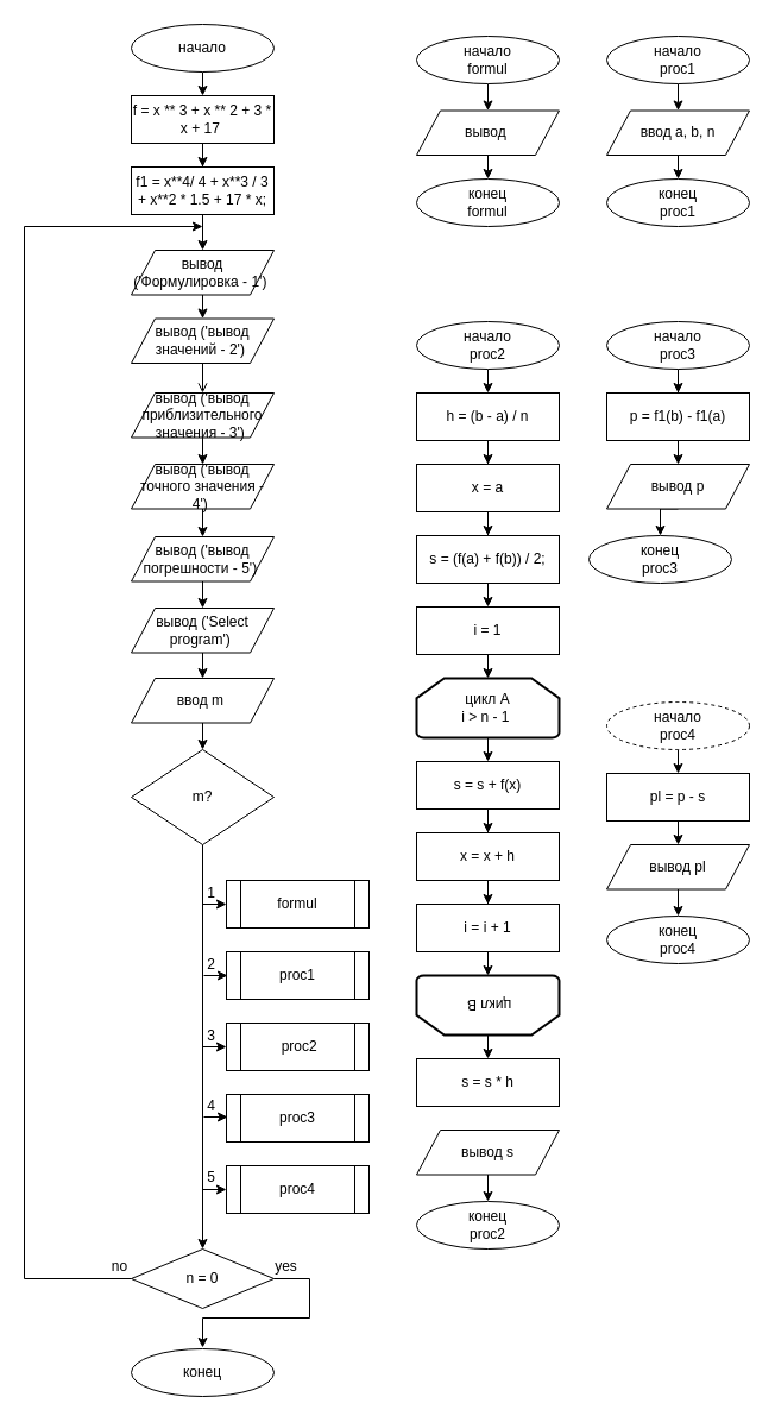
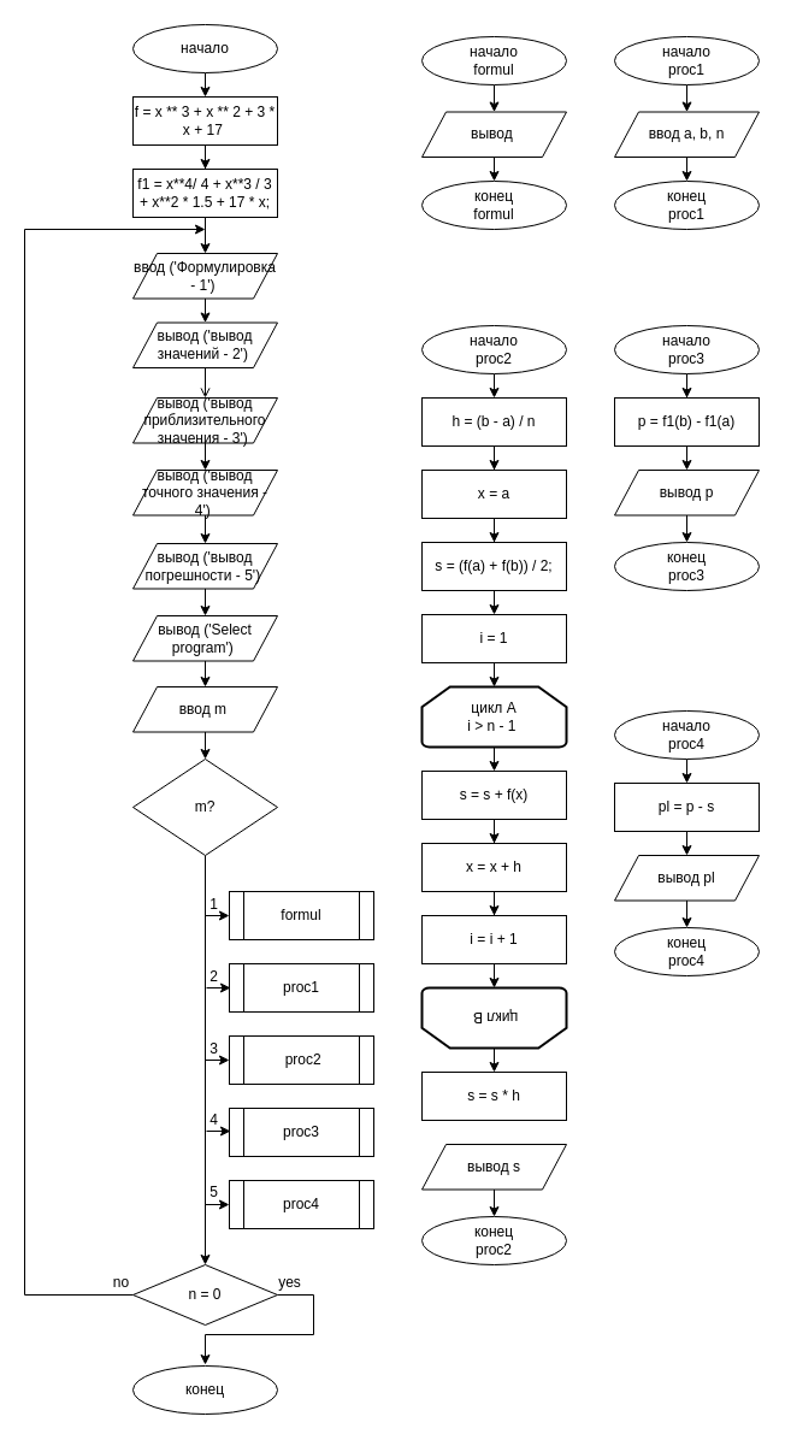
- <mxCell id="59" value="вывод ('Формулировка - 1')&amp;nbsp;" style="shape=parallelogram;perimeter=parallelogramPerimeter;whiteSpace=wrap;html=1;fixedSize=1;" parent="1" vertex="1"><mxGeometry x="110" y="210" width="120" height="37.5" as="geometry" /></mxCell>
+ <mxCell id="59" value="ввод ('Формулировка - 1')&amp;nbsp;" style="shape=parallelogram;perimeter=parallelogramPerimeter;whiteSpace=wrap;html=1;fixedSize=1;" parent="1" vertex="1"><mxGeometry x="110" y="210" width="120" height="37.5" as="geometry" /></mxCell>
- <mxCell id="50" value="конец&lt;br&gt;proc3" style="ellipse;whiteSpace=wrap;html=1;" parent="1" vertex="1"><mxGeometry x="495" y="450" width="120" height="40" as="geometry" /></mxCell>
+ <mxCell id="50" value="конец&lt;br&gt;proc3" style="ellipse;whiteSpace=wrap;html=1;" parent="1" vertex="1"><mxGeometry x="510" y="450" width="120" height="40" as="geometry" /></mxCell>
- <mxCell id="52" value="начало&lt;br&gt;proc4" style="ellipse;whiteSpace=wrap;html=1;dashed=1;" parent="1" vertex="1"><mxGeometry x="510" y="590" width="120" height="40" as="geometry" /></mxCell>
+ <mxCell id="52" value="начало&lt;br&gt;proc4" style="ellipse;whiteSpace=wrap;html=1;" parent="1" vertex="1"><mxGeometry x="510" y="590" width="120" height="40" as="geometry" /></mxCell>
